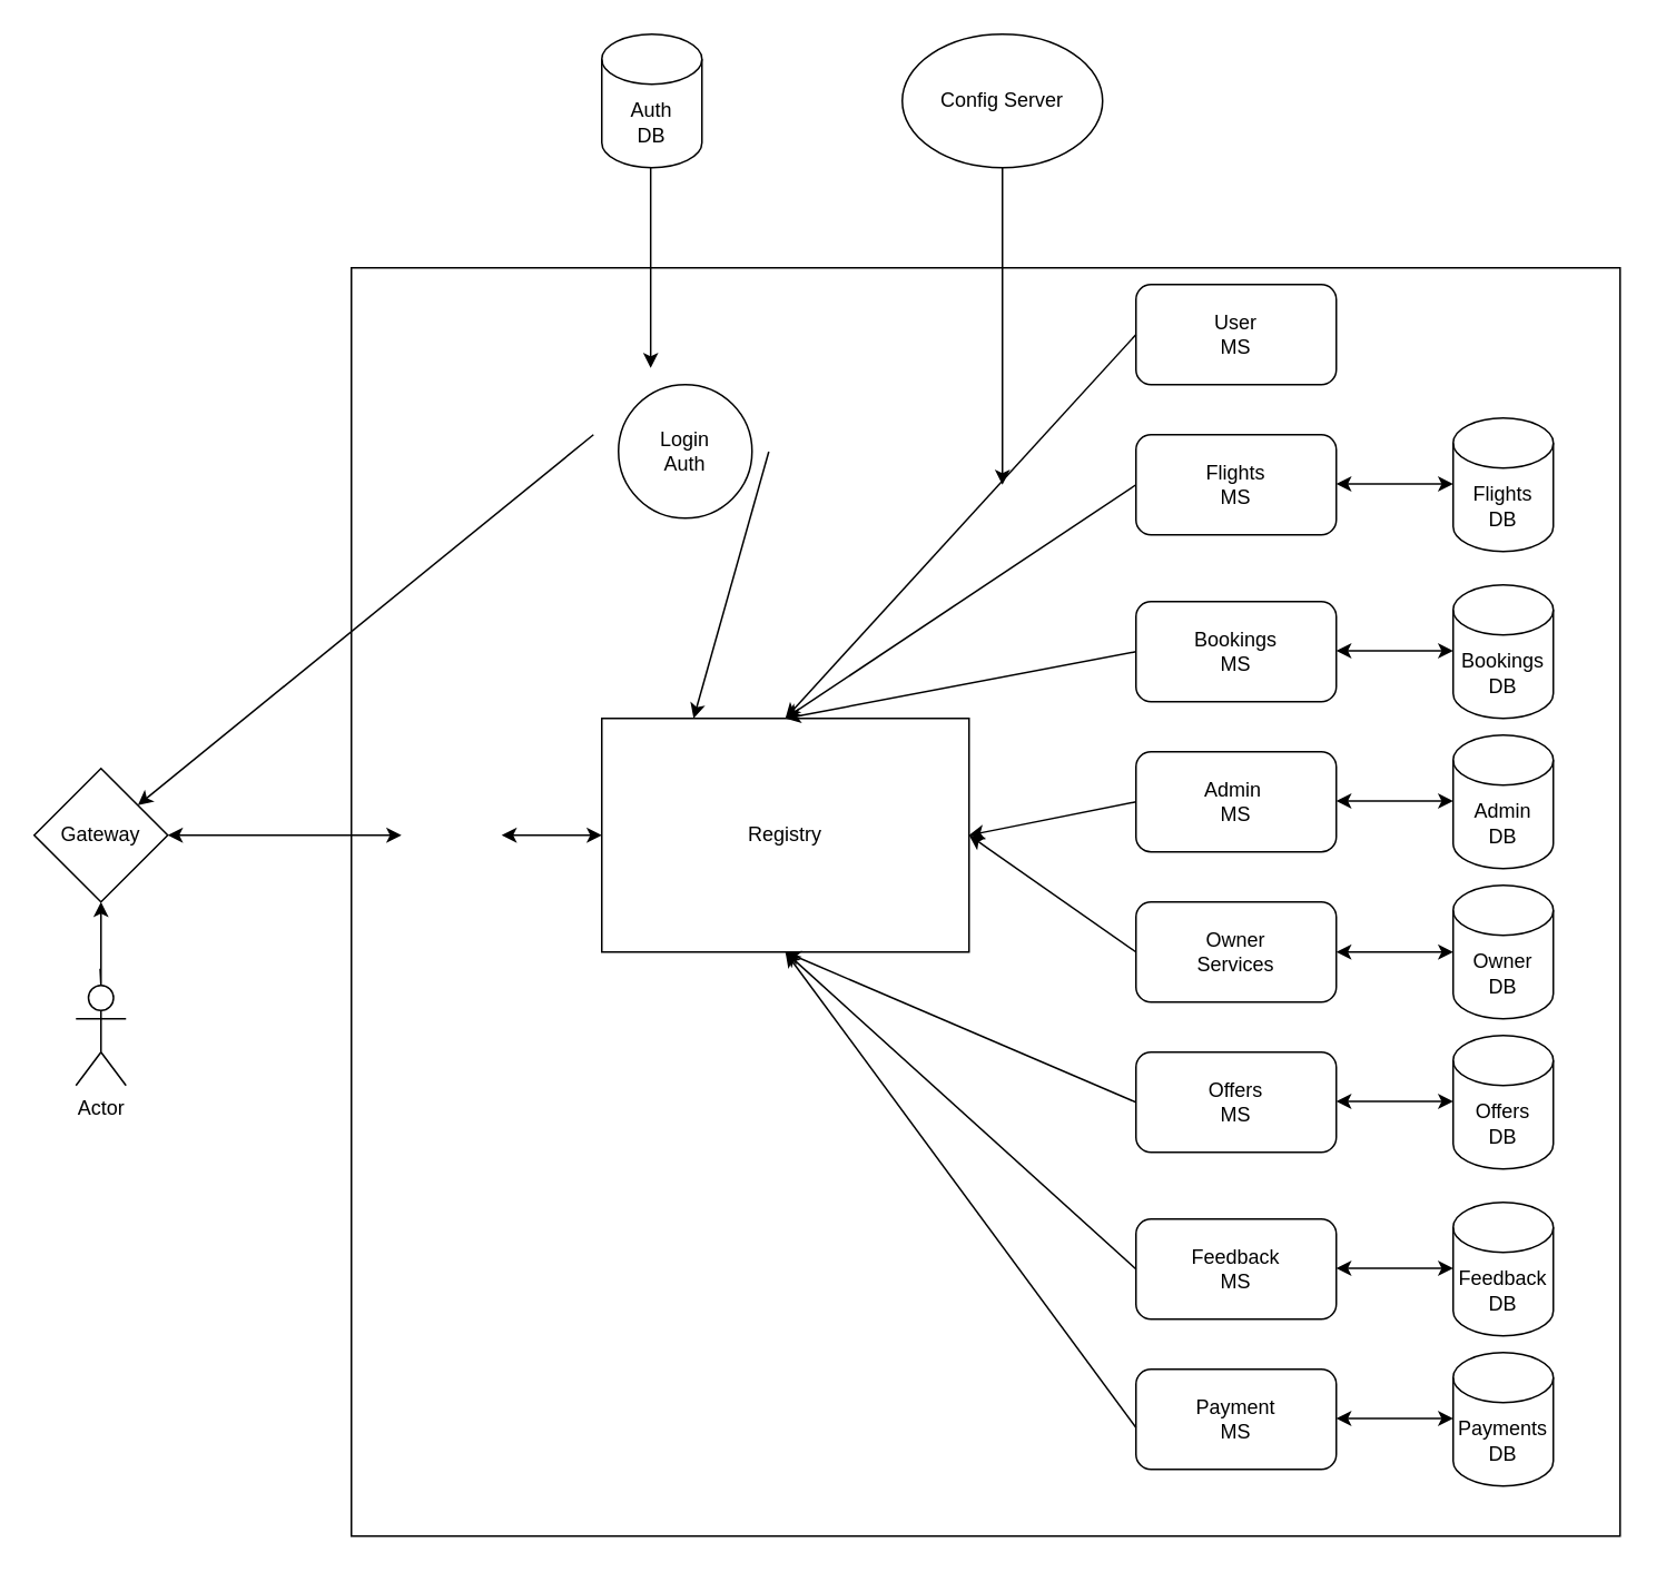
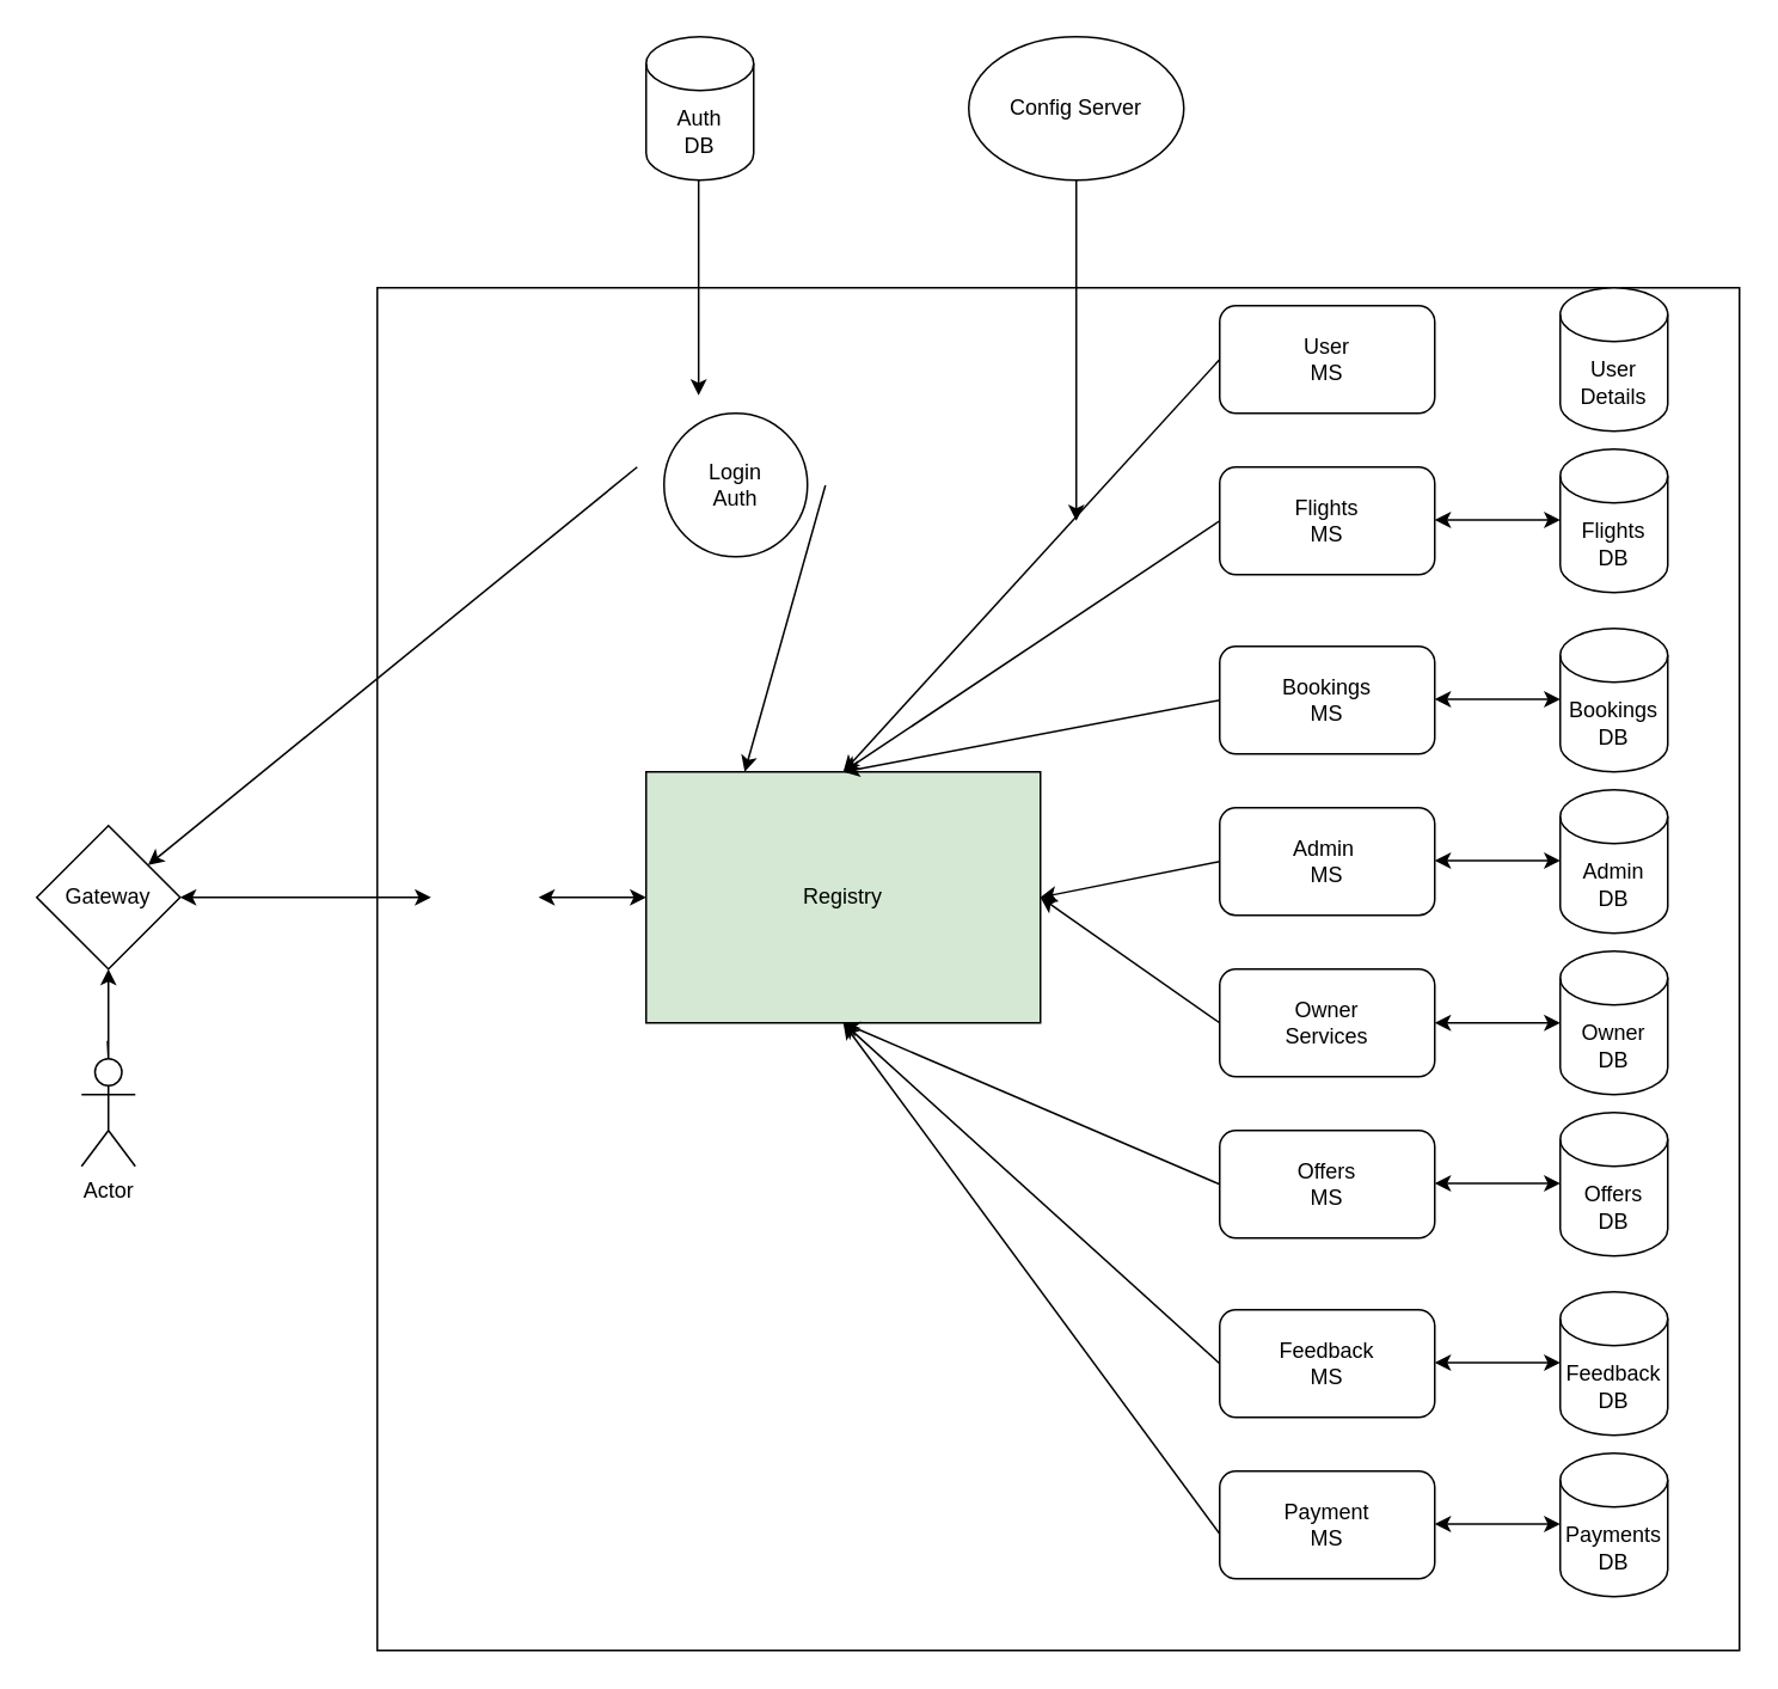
+ <mxCell id="7" value="User&lt;div&gt;Details&lt;/div&gt;" style="shape=cylinder3;whiteSpace=wrap;html=1;boundedLbl=1;backgroundOutline=1;size=15;" parent="1" vertex="1"><mxGeometry x="870" y="160" width="60" height="80" as="geometry" /></mxCell>
- <mxCell id="8" value="Registry" style="rounded=0;whiteSpace=wrap;html=1;" parent="1" vertex="1"><mxGeometry x="360" y="430" width="220" height="140" as="geometry" /></mxCell>
+ <mxCell id="8" value="Registry" style="rounded=0;whiteSpace=wrap;html=1;fillColor=#d5e8d4;" parent="1" vertex="1"><mxGeometry x="360" y="430" width="220" height="140" as="geometry" /></mxCell>
